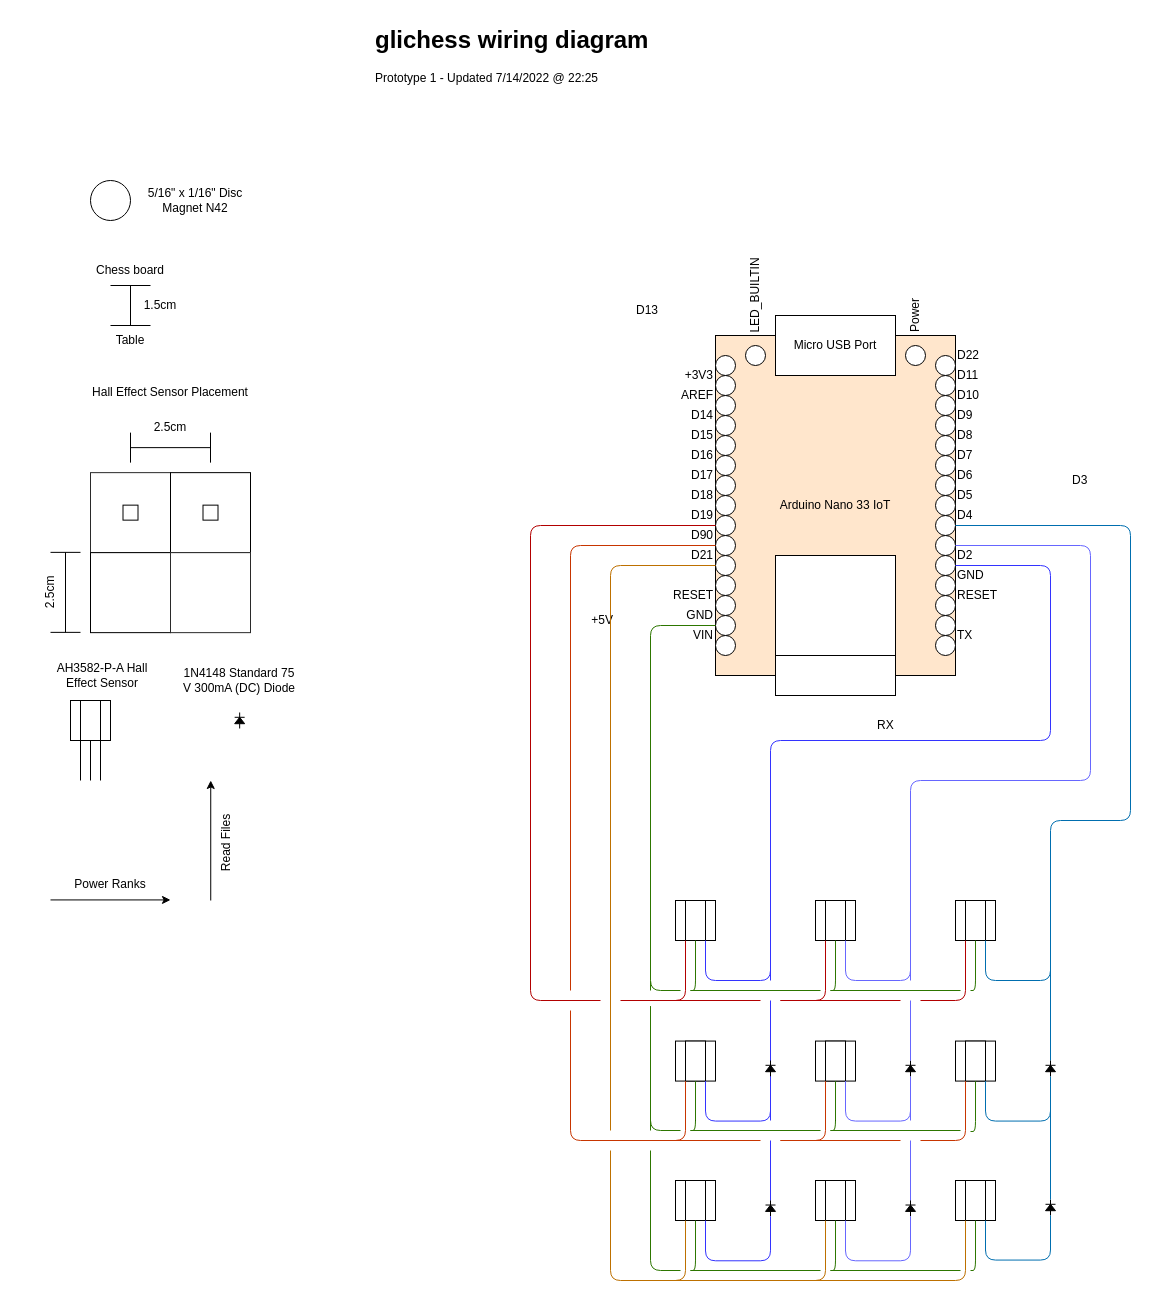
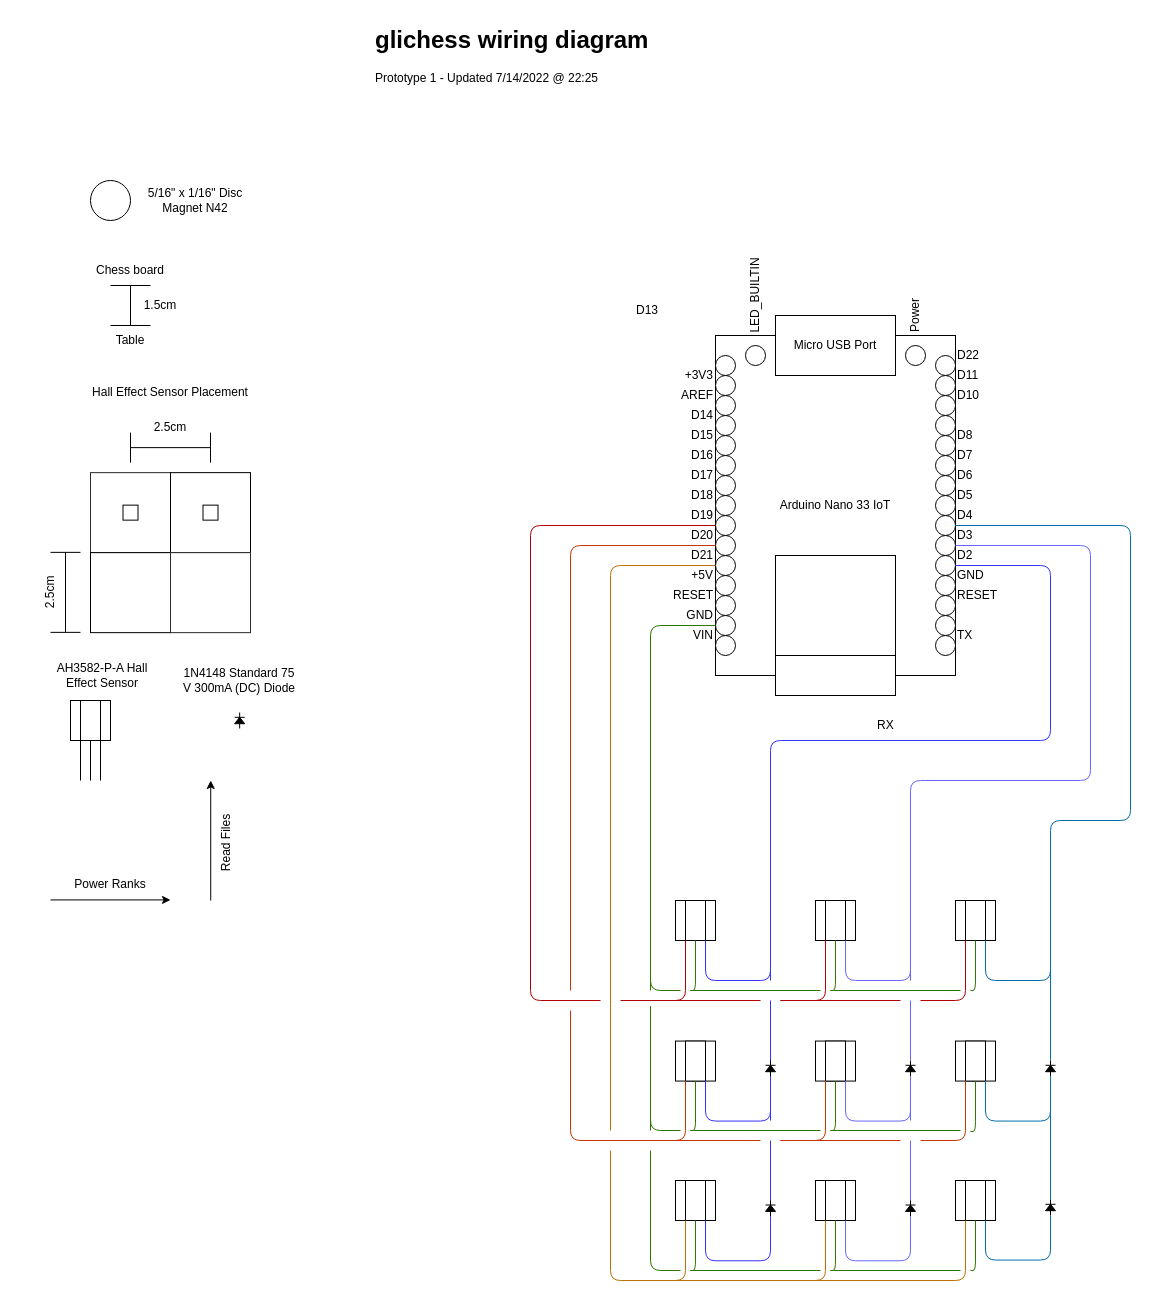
- <mxCell id="17" value="D9" style="text;html=1;strokeColor=none;fillColor=none;align=left;verticalAlign=middle;whiteSpace=wrap;rounded=0;" parent="1" vertex="1"><mxGeometry x="955" y="405" width="40" height="20" as="geometry" /></mxCell>
- <mxCell id="25" value="D3" style="text;html=1;strokeColor=none;fillColor=none;align=left;verticalAlign=middle;whiteSpace=wrap;rounded=0;" parent="1" vertex="1"><mxGeometry x="1070" y="470" width="40" height="20" as="geometry" /></mxCell>
+ <mxCell id="25" value="D3" style="text;html=1;strokeColor=none;fillColor=none;align=left;verticalAlign=middle;whiteSpace=wrap;rounded=0;" parent="1" vertex="1"><mxGeometry x="955" y="525" width="40" height="20" as="geometry" /></mxCell>
- <mxCell id="2" value="Arduino Nano 33 IoT" style="rounded=0;whiteSpace=wrap;html=1;fillColor=#ffe6cc;" parent="1" vertex="1"><mxGeometry x="715" y="335" width="240" height="340" as="geometry" /></mxCell>
+ <mxCell id="2" value="Arduino Nano 33 IoT" style="rounded=0;whiteSpace=wrap;html=1;" parent="1" vertex="1"><mxGeometry x="715" y="335" width="240" height="340" as="geometry" /></mxCell>
- <mxCell id="60" value="D90" style="text;html=1;strokeColor=none;fillColor=none;align=right;verticalAlign=middle;whiteSpace=wrap;rounded=0;" parent="1" vertex="1"><mxGeometry x="675" y="525" width="40" height="20" as="geometry" /></mxCell>
+ <mxCell id="60" value="D20" style="text;html=1;strokeColor=none;fillColor=none;align=right;verticalAlign=middle;whiteSpace=wrap;rounded=0;" parent="1" vertex="1"><mxGeometry x="675" y="525" width="40" height="20" as="geometry" /></mxCell>
- <mxCell id="62" value="+5V" style="text;html=1;strokeColor=none;fillColor=none;align=right;verticalAlign=middle;whiteSpace=wrap;rounded=0;" parent="1" vertex="1"><mxGeometry x="575" y="610" width="40" height="20" as="geometry" /></mxCell>
+ <mxCell id="62" value="+5V" style="text;html=1;strokeColor=none;fillColor=none;align=right;verticalAlign=middle;whiteSpace=wrap;rounded=0;" parent="1" vertex="1"><mxGeometry x="675" y="565" width="40" height="20" as="geometry" /></mxCell>
